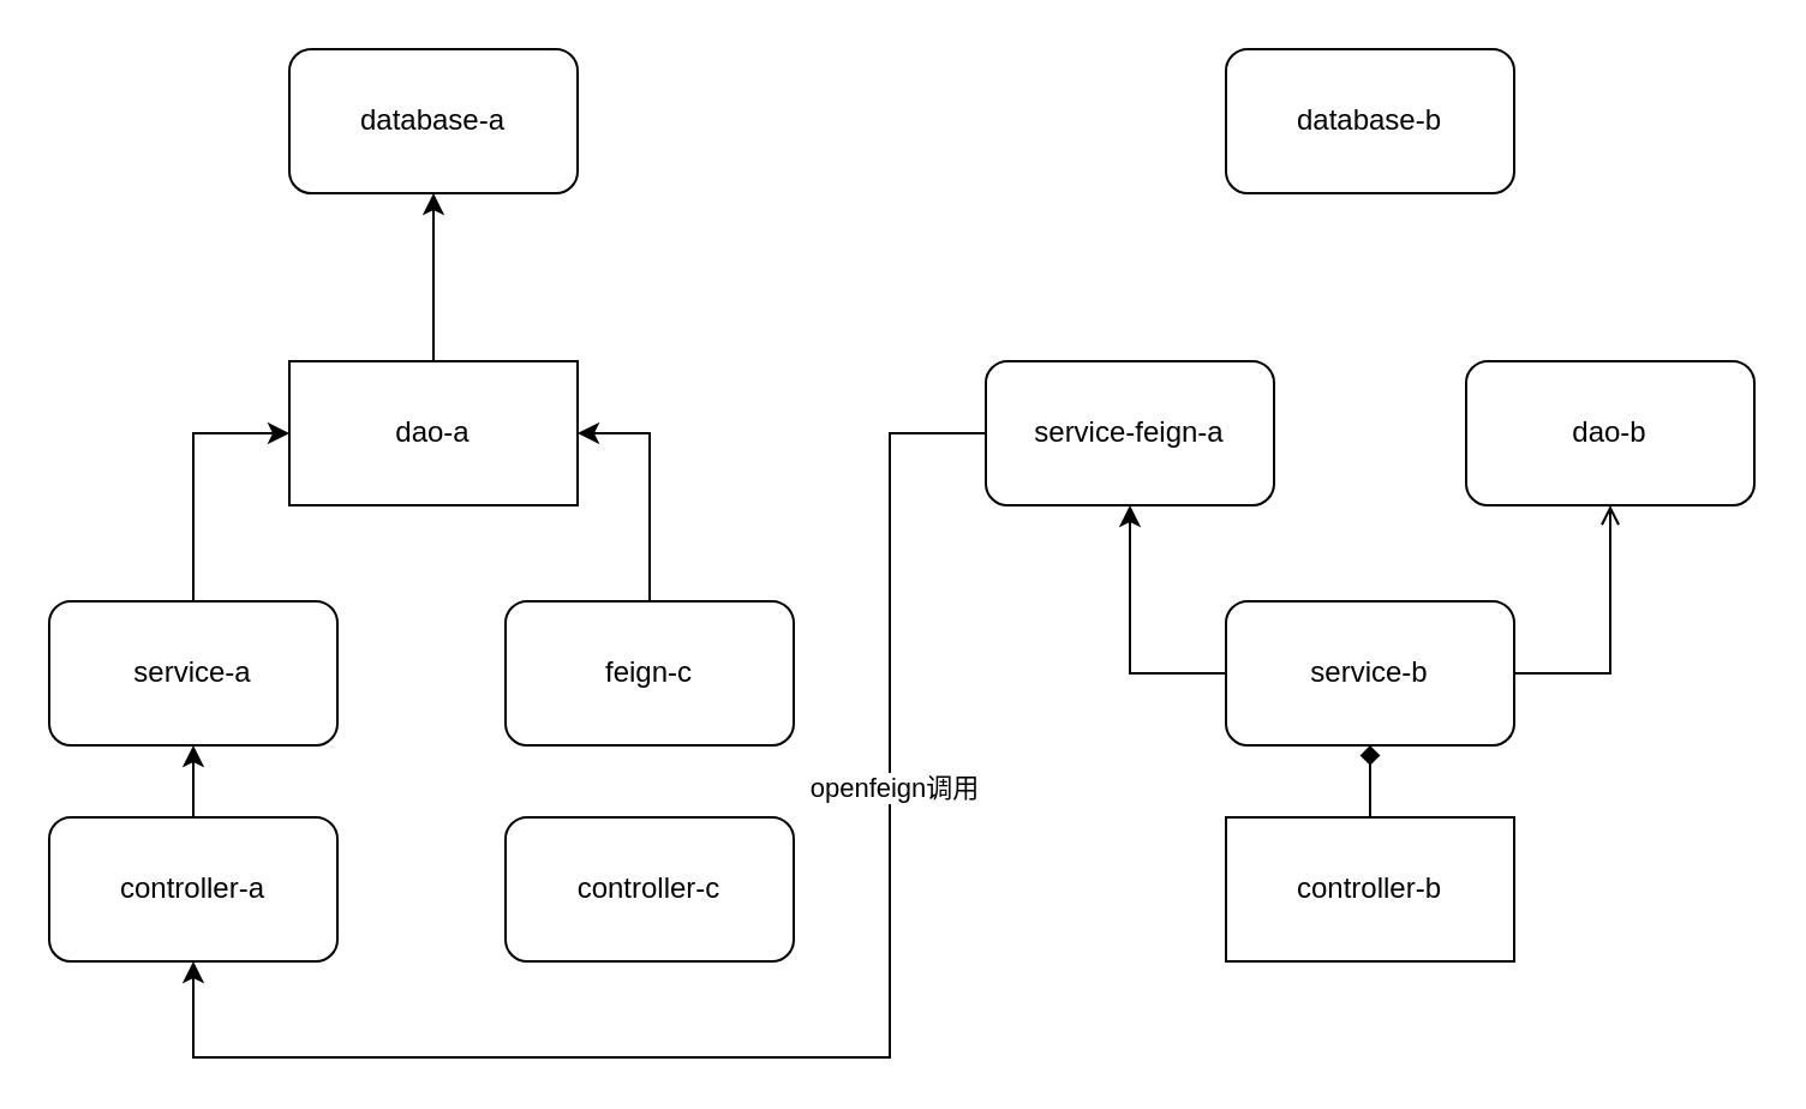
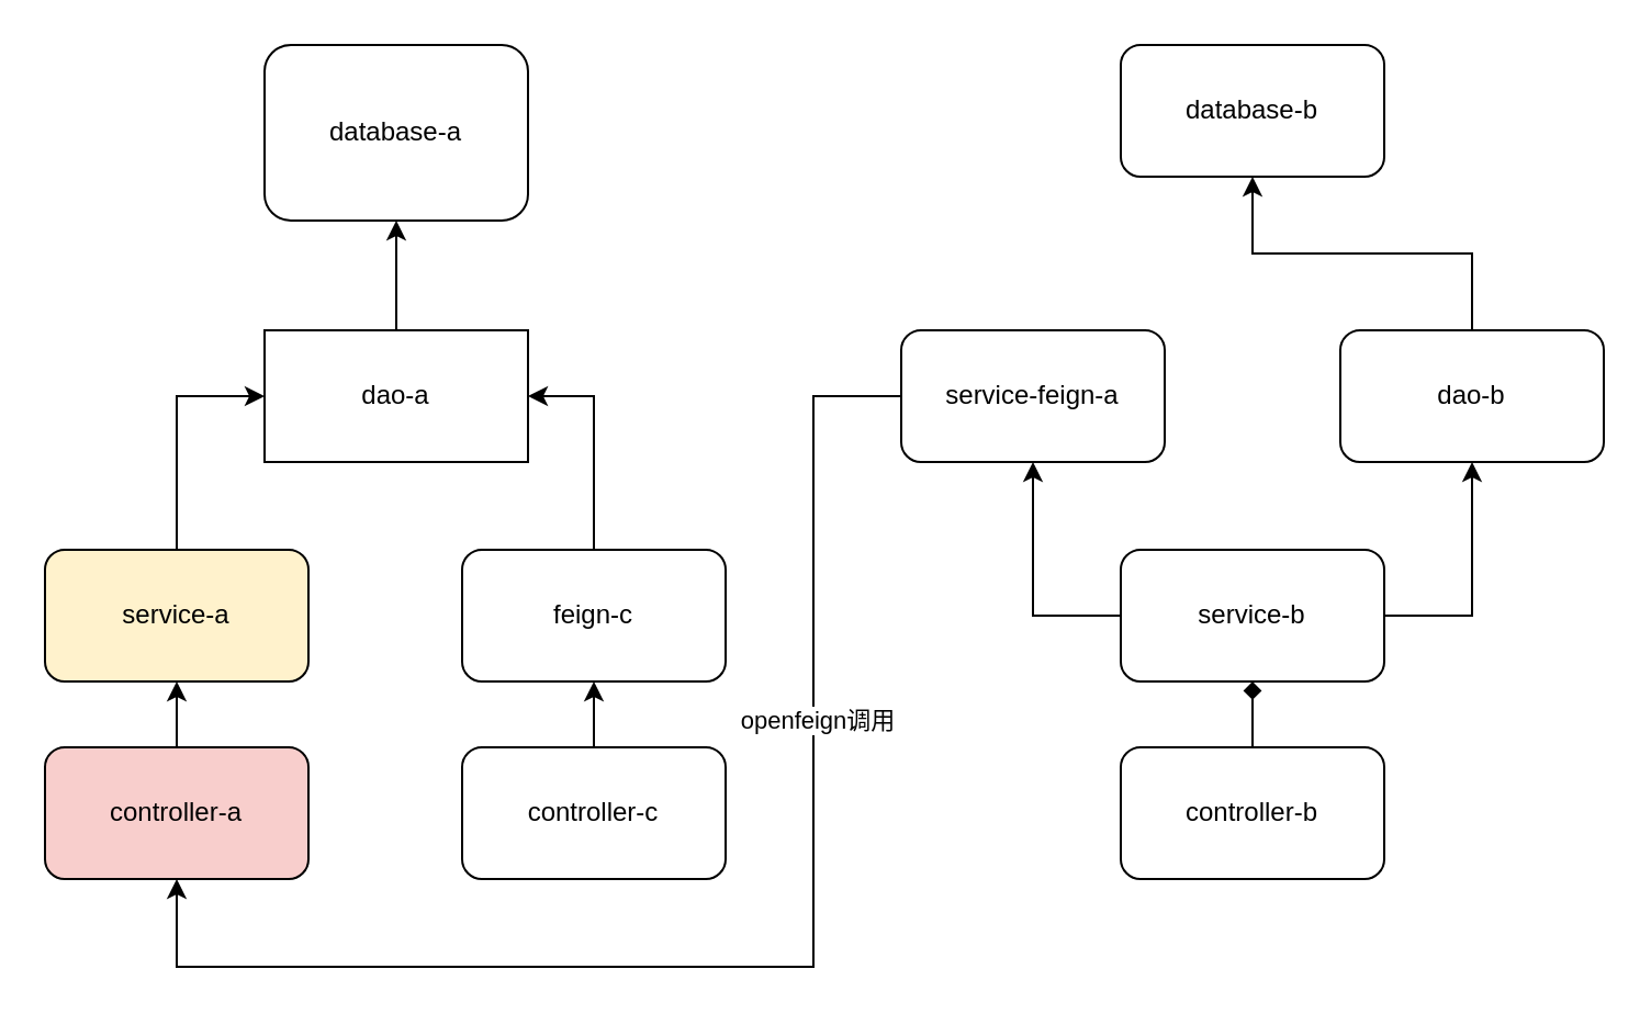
- <mxCell id="12" value="database-a" style="rounded=1;whiteSpace=wrap;html=1;" vertex="1" parent="1"><mxGeometry x="120" y="20" width="120" height="60" as="geometry" /></mxCell>
+ <mxCell id="12" value="database-a" style="rounded=1;whiteSpace=wrap;html=1;" vertex="1" parent="1"><mxGeometry x="120" y="20" width="120" height="80" as="geometry" /></mxCell>
+ <mxCell id="19" style="edgeStyle=orthogonalEdgeStyle;rounded=0;orthogonalLoop=1;jettySize=auto;html=1;exitX=0.5;exitY=0;exitDx=0;exitDy=0;entryX=0.5;entryY=1;entryDx=0;entryDy=0;" edge="1" parent="1" source="20" target="13"><mxGeometry relative="1" as="geometry" /></mxCell>
- <mxCell id="14" style="edgeStyle=orthogonalEdgeStyle;rounded=0;orthogonalLoop=1;jettySize=auto;html=1;exitX=1;exitY=0.5;exitDx=0;exitDy=0;entryX=0.5;entryY=1;entryDx=0;entryDy=0;endArrow=open;" edge="1" parent="1" source="16" target="20"><mxGeometry relative="1" as="geometry" /></mxCell>
+ <mxCell id="14" style="edgeStyle=orthogonalEdgeStyle;rounded=0;orthogonalLoop=1;jettySize=auto;html=1;exitX=1;exitY=0.5;exitDx=0;exitDy=0;entryX=0.5;entryY=1;entryDx=0;entryDy=0;" edge="1" parent="1" source="16" target="20"><mxGeometry relative="1" as="geometry" /></mxCell>
- <mxCell id="5" value="service-a" style="rounded=1;whiteSpace=wrap;html=1;" vertex="1" parent="1"><mxGeometry x="20" y="250" width="120" height="60" as="geometry" /></mxCell>
+ <mxCell id="5" value="service-a" style="rounded=1;whiteSpace=wrap;html=1;fillColor=#fff2cc;" vertex="1" parent="1"><mxGeometry x="20" y="250" width="120" height="60" as="geometry" /></mxCell>
+ <mxCell id="10" style="edgeStyle=orthogonalEdgeStyle;rounded=0;orthogonalLoop=1;jettySize=auto;html=1;exitX=0.5;exitY=0;exitDx=0;exitDy=0;entryX=0.5;entryY=1;entryDx=0;entryDy=0;" edge="1" parent="1" source="11" target="9"><mxGeometry relative="1" as="geometry" /></mxCell>
- <mxCell id="7" value="controller-a" style="rounded=1;whiteSpace=wrap;html=1;" vertex="1" parent="1"><mxGeometry x="20" y="340" width="120" height="60" as="geometry" /></mxCell>
+ <mxCell id="7" value="controller-a" style="rounded=1;whiteSpace=wrap;html=1;fillColor=#f8cecc;" vertex="1" parent="1"><mxGeometry x="20" y="340" width="120" height="60" as="geometry" /></mxCell>
- <mxCell id="18" value="&lt;span style=&quot;background-color: transparent; color: light-dark(rgb(0, 0, 0), rgb(255, 255, 255));&quot;&gt;controller-b&lt;/span&gt;" style="whiteSpace=wrap;html=1;rounded=0;" vertex="1" parent="1"><mxGeometry x="510" y="340" width="120" height="60" as="geometry" /></mxCell>
+ <mxCell id="18" value="&lt;span style=&quot;background-color: transparent; color: light-dark(rgb(0, 0, 0), rgb(255, 255, 255));&quot;&gt;controller-b&lt;/span&gt;" style="rounded=1;whiteSpace=wrap;html=1;" vertex="1" parent="1"><mxGeometry x="510" y="340" width="120" height="60" as="geometry" /></mxCell>
